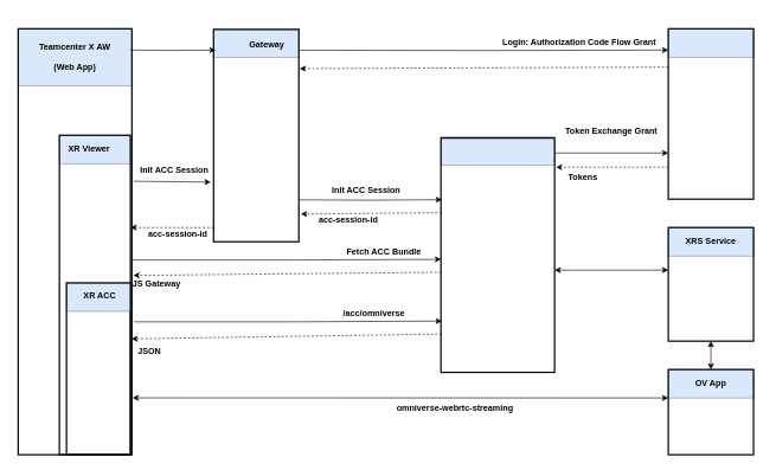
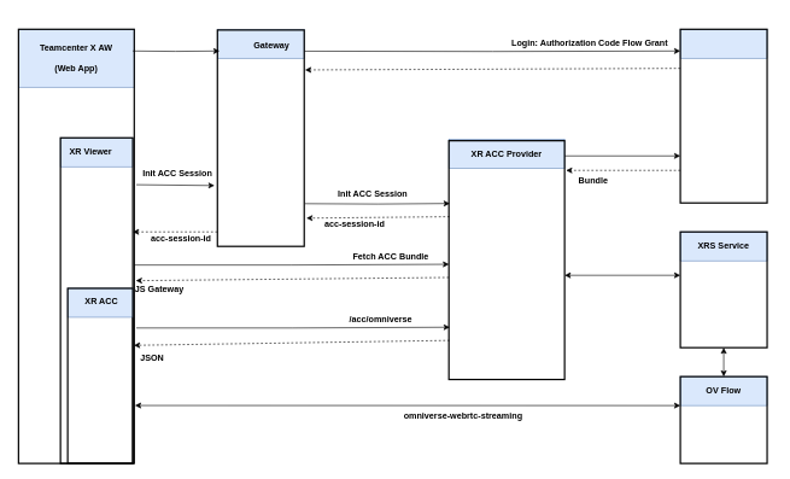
- <mxCell id="38" value="&lt;b&gt;Token Exchange Grant&lt;/b&gt;" style="text;html=1;align=center;verticalAlign=middle;whiteSpace=wrap;rounded=0;" vertex="1" parent="1"><mxGeometry x="790" y="170" width="140" height="30" as="geometry" /></mxCell>
+ <mxCell id="24" value="&lt;b&gt;XR ACC Provider&lt;/b&gt;" style="text;html=1;align=center;verticalAlign=middle;whiteSpace=wrap;rounded=0;" vertex="1" parent="1"><mxGeometry x="630" y="197" width="140" height="30" as="geometry" /></mxCell>
- <mxCell id="21" value="&lt;b&gt;Tokens&lt;/b&gt;" style="text;html=1;align=center;verticalAlign=middle;whiteSpace=wrap;rounded=0;" vertex="1" parent="16"><mxGeometry x="-170" y="195" width="100" height="30" as="geometry" /></mxCell>
+ <mxCell id="21" value="&lt;b&gt;Bundle&lt;/b&gt;" style="text;html=1;align=center;verticalAlign=middle;whiteSpace=wrap;rounded=0;" vertex="1" parent="16"><mxGeometry x="-170" y="195" width="100" height="30" as="geometry" /></mxCell>
- <mxCell id="41" value="&lt;b&gt;OV App&lt;/b&gt;" style="text;html=1;align=center;verticalAlign=middle;whiteSpace=wrap;rounded=0;" vertex="1" parent="1"><mxGeometry x="930" y="524" width="140" height="30" as="geometry" /></mxCell>
+ <mxCell id="41" value="&lt;b&gt;OV Flow&lt;/b&gt;" style="text;html=1;align=center;verticalAlign=middle;whiteSpace=wrap;rounded=0;" vertex="1" parent="1"><mxGeometry x="930" y="524" width="140" height="30" as="geometry" /></mxCell>
